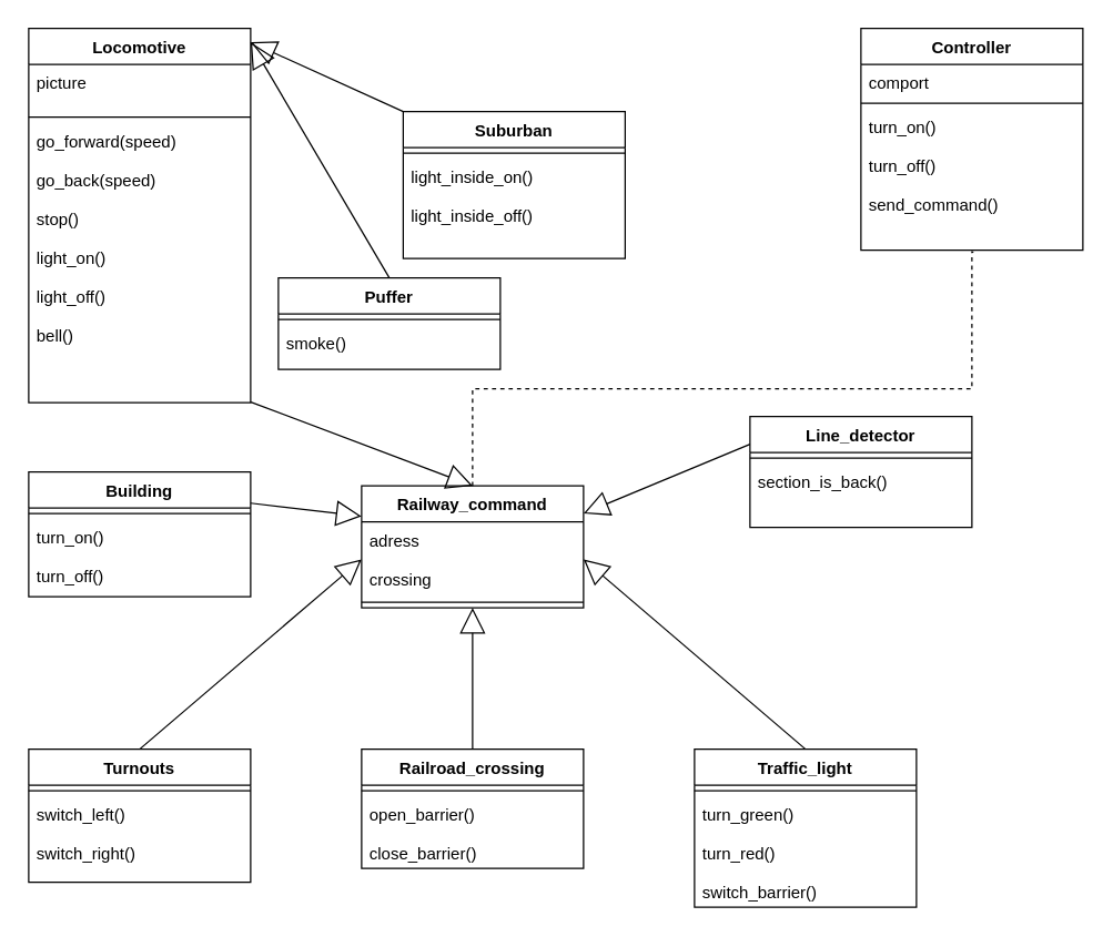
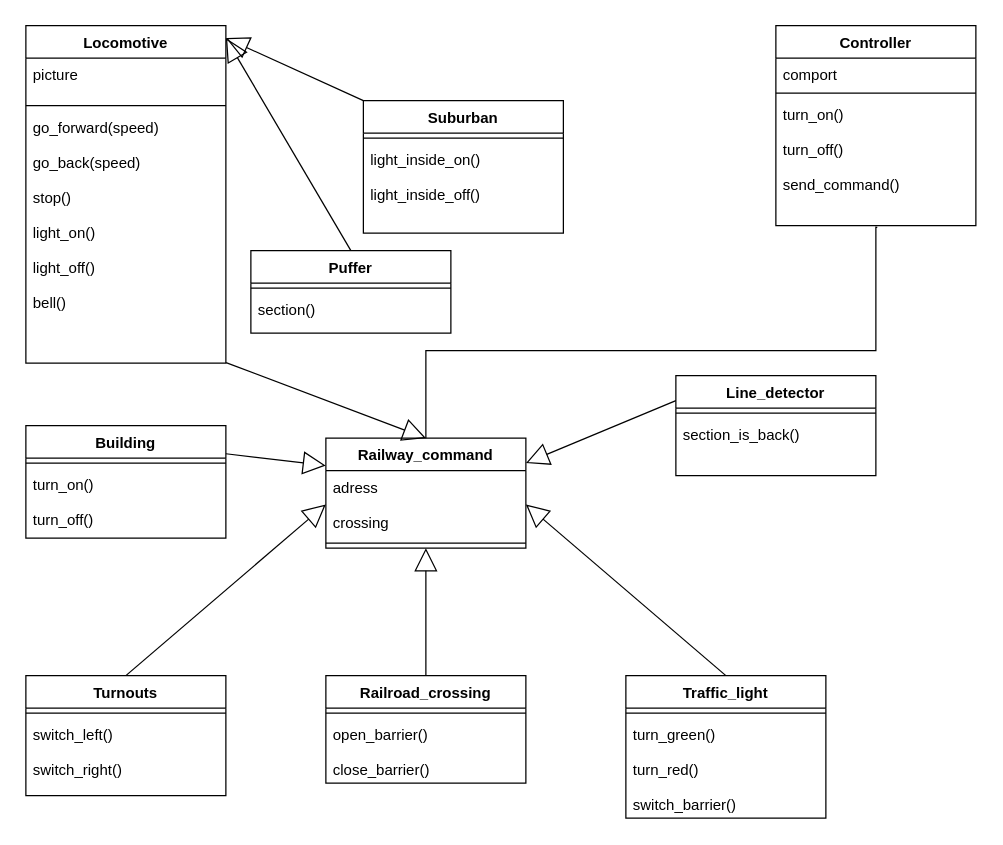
- <mxCell id="8" value="smoke()" style="text;strokeColor=none;fillColor=none;align=left;verticalAlign=top;spacingLeft=4;spacingRight=4;overflow=hidden;rotatable=0;points=[[0,0.5],[1,0.5]];portConstraint=eastwest;" vertex="1" parent="6"><mxGeometry y="34" width="160" height="32" as="geometry" /></mxCell>
+ <mxCell id="8" value="section()" style="text;strokeColor=none;fillColor=none;align=left;verticalAlign=top;spacingLeft=4;spacingRight=4;overflow=hidden;rotatable=0;points=[[0,0.5],[1,0.5]];portConstraint=eastwest;" vertex="1" parent="6"><mxGeometry y="34" width="160" height="32" as="geometry" /></mxCell>
- <mxCell id="42" value="" style="endArrow=none;html=1;edgeStyle=orthogonalEdgeStyle;rounded=0;exitX=0.5;exitY=0;exitDx=0;exitDy=0;entryX=0.507;entryY=1.013;entryDx=0;entryDy=0;entryPerimeter=0;dashed=1;" edge="1" parent="1" source="23" target="41"><mxGeometry relative="1" as="geometry"><mxPoint x="450" y="220" as="sourcePoint" /><mxPoint x="700" y="190" as="targetPoint" /><Array as="points"><mxPoint x="340" y="280" /><mxPoint x="700" y="280" /><mxPoint x="700" y="181" /></Array></mxGeometry></mxCell>
+ <mxCell id="42" value="" style="endArrow=none;html=1;edgeStyle=orthogonalEdgeStyle;rounded=0;exitX=0.5;exitY=0;exitDx=0;exitDy=0;entryX=0.507;entryY=1.013;entryDx=0;entryDy=0;entryPerimeter=0;" edge="1" parent="1" source="23" target="41"><mxGeometry relative="1" as="geometry"><mxPoint x="450" y="220" as="sourcePoint" /><mxPoint x="700" y="190" as="targetPoint" /><Array as="points"><mxPoint x="340" y="280" /><mxPoint x="700" y="280" /><mxPoint x="700" y="181" /></Array></mxGeometry></mxCell>
